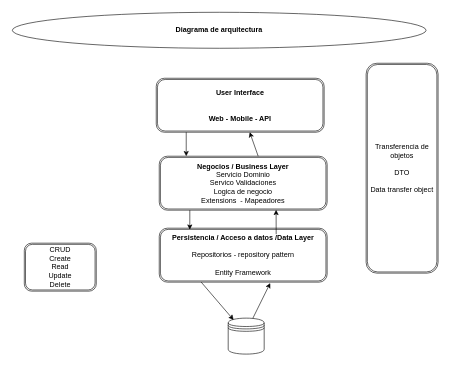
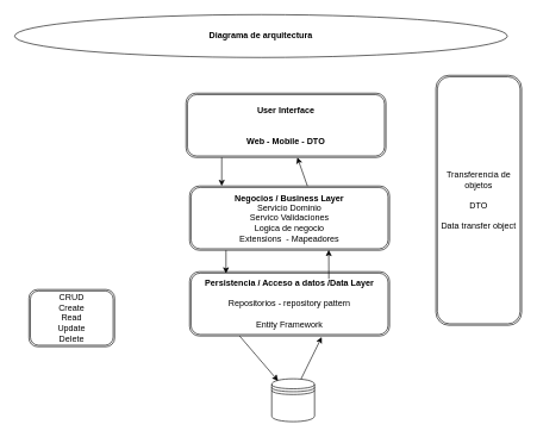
- <mxCell id="6" value="&lt;b&gt;User Interface&lt;br&gt;&lt;br&gt;&lt;br&gt;Web - Mobile - API&lt;br&gt;&lt;/b&gt;" style="shape=ext;double=1;rounded=1;whiteSpace=wrap;html=1;" vertex="1" parent="1"><mxGeometry x="260" y="130" width="280" height="90" as="geometry" /></mxCell>
+ <mxCell id="6" value="&lt;b&gt;User Interface&lt;br&gt;&lt;br&gt;&lt;br&gt;Web - Mobile - DTO&lt;br&gt;&lt;/b&gt;" style="shape=ext;double=1;rounded=1;whiteSpace=wrap;html=1;" vertex="1" parent="1"><mxGeometry x="260" y="130" width="280" height="90" as="geometry" /></mxCell>
